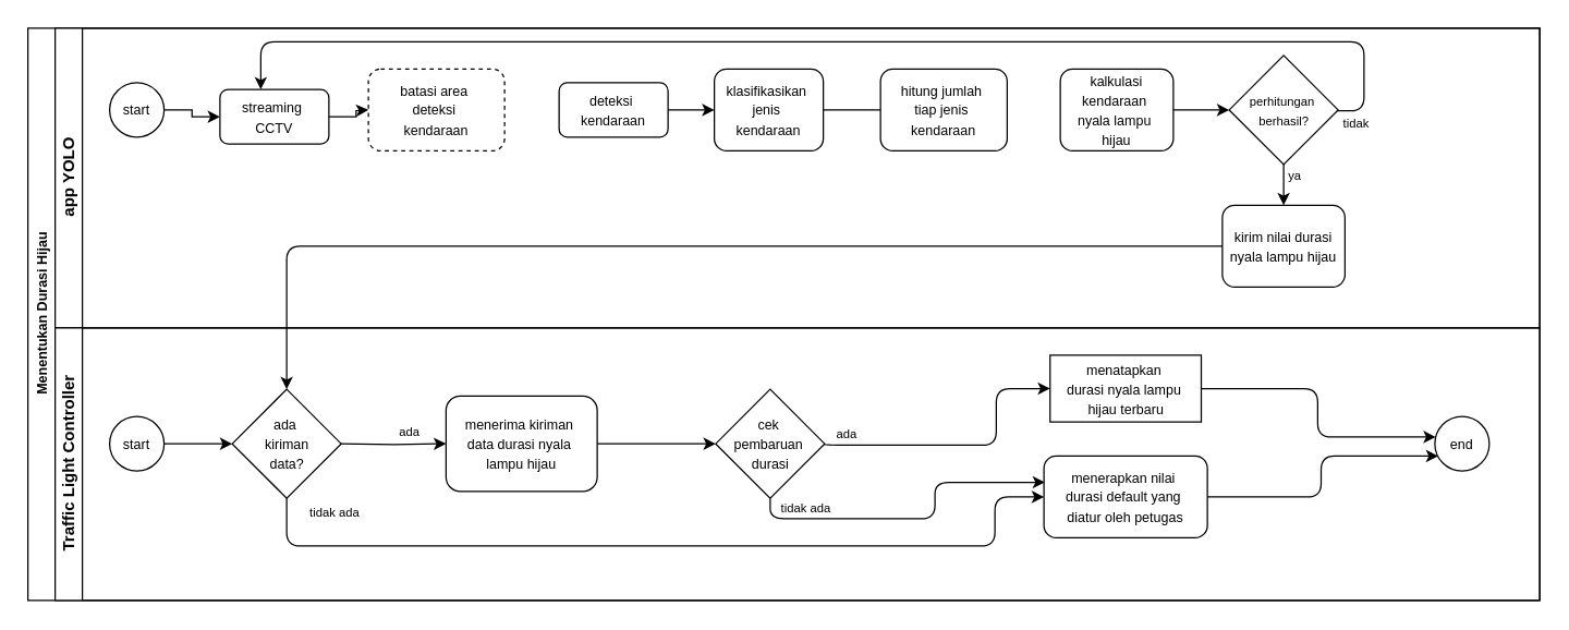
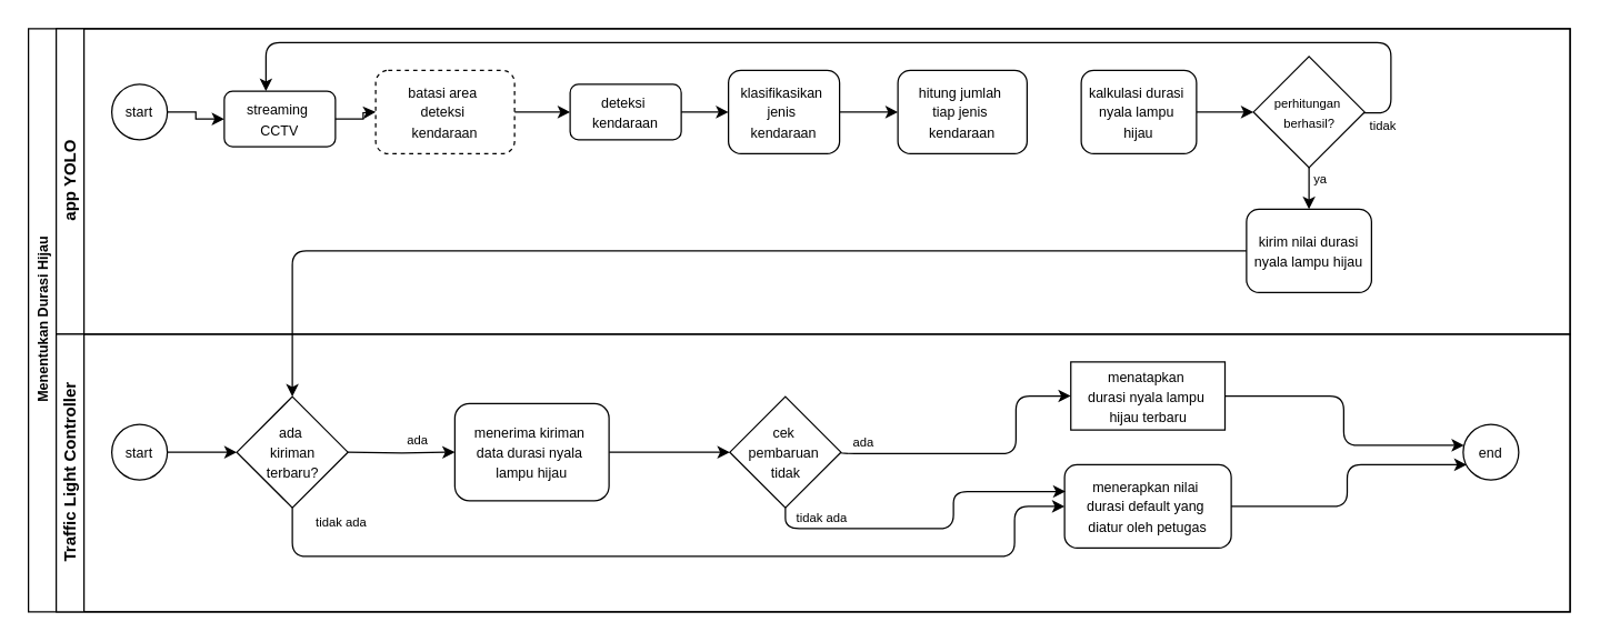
+ <mxCell id="7" style="edgeStyle=orthogonalEdgeStyle;rounded=0;orthogonalLoop=1;jettySize=auto;html=1;entryX=0;entryY=0.5;entryDx=0;entryDy=0;" edge="1" parent="3" source="8" target="10"><mxGeometry relative="1" as="geometry" /></mxCell>
- <mxCell id="44" value="" style="edgeStyle=orthogonalEdgeStyle;rounded=0;orthogonalLoop=1;jettySize=auto;html=1;endArrow=none;" edge="1" parent="1" source="45" target="46"><mxGeometry relative="1" as="geometry" /></mxCell>
+ <mxCell id="44" value="" style="edgeStyle=orthogonalEdgeStyle;rounded=0;orthogonalLoop=1;jettySize=auto;html=1;" edge="1" parent="1" source="45" target="46"><mxGeometry relative="1" as="geometry" /></mxCell>
- <mxCell id="48" value="&lt;span style=&quot;font-size: 10px;&quot;&gt;kalkulasi kendaraan&amp;nbsp;&lt;/span&gt;&lt;div&gt;&lt;span style=&quot;font-size: 10px;&quot;&gt;nyala lampu&amp;nbsp;&lt;/span&gt;&lt;/div&gt;&lt;div&gt;&lt;span style=&quot;font-size: 10px;&quot;&gt;hijau&lt;/span&gt;&lt;/div&gt;" style="whiteSpace=wrap;html=1;fontColor=#000000;rounded=1;" vertex="1" parent="1"><mxGeometry x="778" y="50" width="83" height="60" as="geometry" /></mxCell>
+ <mxCell id="48" value="&lt;span style=&quot;font-size: 10px;&quot;&gt;kalkulasi durasi&amp;nbsp;&lt;/span&gt;&lt;div&gt;&lt;span style=&quot;font-size: 10px;&quot;&gt;nyala lampu&amp;nbsp;&lt;/span&gt;&lt;/div&gt;&lt;div&gt;&lt;span style=&quot;font-size: 10px;&quot;&gt;hijau&lt;/span&gt;&lt;/div&gt;" style="whiteSpace=wrap;html=1;fontColor=#000000;rounded=1;" vertex="1" parent="1"><mxGeometry x="778" y="50" width="83" height="60" as="geometry" /></mxCell>
- <mxCell id="34" value="&lt;font size=&quot;1&quot;&gt;ada&amp;nbsp;&lt;/font&gt;&lt;div&gt;&lt;font size=&quot;1&quot;&gt;kiriman&lt;/font&gt;&lt;/div&gt;&lt;div&gt;&lt;font size=&quot;1&quot;&gt;data?&lt;/font&gt;&lt;/div&gt;" style="text;html=1;align=center;verticalAlign=middle;resizable=0;points=[];autosize=1;strokeColor=none;fillColor=none;" vertex="1" parent="32"><mxGeometry x="10" y="10" width="60" height="60" as="geometry" /></mxCell>
+ <mxCell id="34" value="&lt;font size=&quot;1&quot;&gt;ada&amp;nbsp;&lt;/font&gt;&lt;div&gt;&lt;font size=&quot;1&quot;&gt;kiriman&lt;/font&gt;&lt;/div&gt;&lt;div&gt;&lt;font size=&quot;1&quot;&gt;terbaru?&lt;/font&gt;&lt;/div&gt;" style="text;html=1;align=center;verticalAlign=middle;resizable=0;points=[];autosize=1;strokeColor=none;fillColor=none;" vertex="1" parent="32"><mxGeometry x="10" y="10" width="60" height="60" as="geometry" /></mxCell>
- <mxCell id="29" value="&lt;font size=&quot;1&quot;&gt;cek&amp;nbsp;&lt;/font&gt;&lt;div&gt;&lt;font size=&quot;1&quot;&gt;pembaruan&amp;nbsp;&lt;/font&gt;&lt;/div&gt;&lt;div&gt;&lt;font size=&quot;1&quot;&gt;durasi&lt;/font&gt;&lt;/div&gt;" style="text;html=1;align=center;verticalAlign=middle;resizable=0;points=[];autosize=1;strokeColor=none;fillColor=none;" vertex="1" parent="27"><mxGeometry y="10" width="80" height="60" as="geometry" /></mxCell>
+ <mxCell id="29" value="&lt;font size=&quot;1&quot;&gt;cek&amp;nbsp;&lt;/font&gt;&lt;div&gt;&lt;font size=&quot;1&quot;&gt;pembaruan&amp;nbsp;&lt;/font&gt;&lt;/div&gt;&lt;div&gt;&lt;font size=&quot;1&quot;&gt;tidak&lt;/font&gt;&lt;/div&gt;" style="text;html=1;align=center;verticalAlign=middle;resizable=0;points=[];autosize=1;strokeColor=none;fillColor=none;" vertex="1" parent="27"><mxGeometry y="10" width="80" height="60" as="geometry" /></mxCell>
